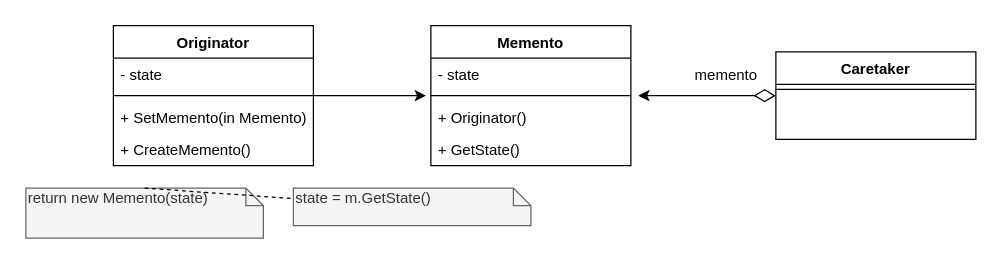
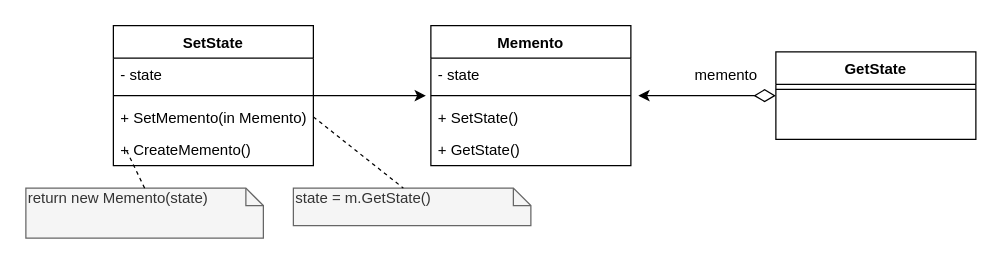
- <mxCell id="14" value="Originator" style="swimlane;fontStyle=1;align=center;verticalAlign=top;childLayout=stackLayout;horizontal=1;startSize=26;horizontalStack=0;resizeParent=1;resizeLast=0;collapsible=1;marginBottom=0;rounded=0;shadow=0;strokeWidth=1;" vertex="1" parent="1"><mxGeometry x="90" y="20" width="160" height="112" as="geometry"><mxRectangle x="340" y="380" width="170" height="26" as="alternateBounds" /></mxGeometry></mxCell>
+ <mxCell id="14" value="SetState" style="swimlane;fontStyle=1;align=center;verticalAlign=top;childLayout=stackLayout;horizontal=1;startSize=26;horizontalStack=0;resizeParent=1;resizeLast=0;collapsible=1;marginBottom=0;rounded=0;shadow=0;strokeWidth=1;" vertex="1" parent="1"><mxGeometry x="90" y="20" width="160" height="112" as="geometry"><mxRectangle x="340" y="380" width="170" height="26" as="alternateBounds" /></mxGeometry></mxCell>
- <mxCell id="19" value="Caretaker" style="swimlane;fontStyle=1;align=center;verticalAlign=top;childLayout=stackLayout;horizontal=1;startSize=26;horizontalStack=0;resizeParent=1;resizeLast=0;collapsible=1;marginBottom=0;rounded=0;shadow=0;strokeWidth=1;" vertex="1" parent="1"><mxGeometry x="620" y="41" width="160" height="70" as="geometry"><mxRectangle x="340" y="380" width="170" height="26" as="alternateBounds" /></mxGeometry></mxCell>
+ <mxCell id="19" value="GetState" style="swimlane;fontStyle=1;align=center;verticalAlign=top;childLayout=stackLayout;horizontal=1;startSize=26;horizontalStack=0;resizeParent=1;resizeLast=0;collapsible=1;marginBottom=0;rounded=0;shadow=0;strokeWidth=1;" vertex="1" parent="1"><mxGeometry x="620" y="41" width="160" height="70" as="geometry"><mxRectangle x="340" y="380" width="170" height="26" as="alternateBounds" /></mxGeometry></mxCell>
- <mxCell id="12" value="+ Originator()" style="text;align=left;verticalAlign=top;spacingLeft=4;spacingRight=4;overflow=hidden;rotatable=0;points=[[0,0.5],[1,0.5]];portConstraint=eastwest;" vertex="1" parent="9"><mxGeometry y="60" width="160" height="26" as="geometry" /></mxCell>
+ <mxCell id="12" value="+ SetState()" style="text;align=left;verticalAlign=top;spacingLeft=4;spacingRight=4;overflow=hidden;rotatable=0;points=[[0,0.5],[1,0.5]];portConstraint=eastwest;" vertex="1" parent="9"><mxGeometry y="60" width="160" height="26" as="geometry" /></mxCell>
+ <mxCell id="8" value="" style="endArrow=none;dashed=1;html=1;exitX=1;exitY=0.5;exitDx=0;exitDy=0;entryX=0;entryY=0;entryDx=88;entryDy=0;entryPerimeter=0;" edge="1" parent="1" source="17" target="6"><mxGeometry width="50" height="50" relative="1" as="geometry"><mxPoint x="125" y="160" as="sourcePoint" /><mxPoint x="390" y="220" as="targetPoint" /></mxGeometry></mxCell>
- <mxCell id="7" value="" style="endArrow=none;dashed=1;html=1;exitX=0.5;exitY=0;exitDx=0;exitDy=0;exitPerimeter=0;" edge="1" parent="1" source="5" target="6"><mxGeometry width="50" height="50" relative="1" as="geometry"><mxPoint x="80" y="270" as="sourcePoint" /><mxPoint x="130" y="220" as="targetPoint" /></mxGeometry></mxCell>
+ <mxCell id="7" value="" style="endArrow=none;dashed=1;html=1;exitX=0.5;exitY=0;exitDx=0;exitDy=0;exitPerimeter=0;entryX=0.063;entryY=0.5;entryDx=0;entryDy=0;entryPerimeter=0;" edge="1" parent="1" source="5" target="18"><mxGeometry width="50" height="50" relative="1" as="geometry"><mxPoint x="80" y="270" as="sourcePoint" /><mxPoint x="130" y="220" as="targetPoint" /></mxGeometry></mxCell>
